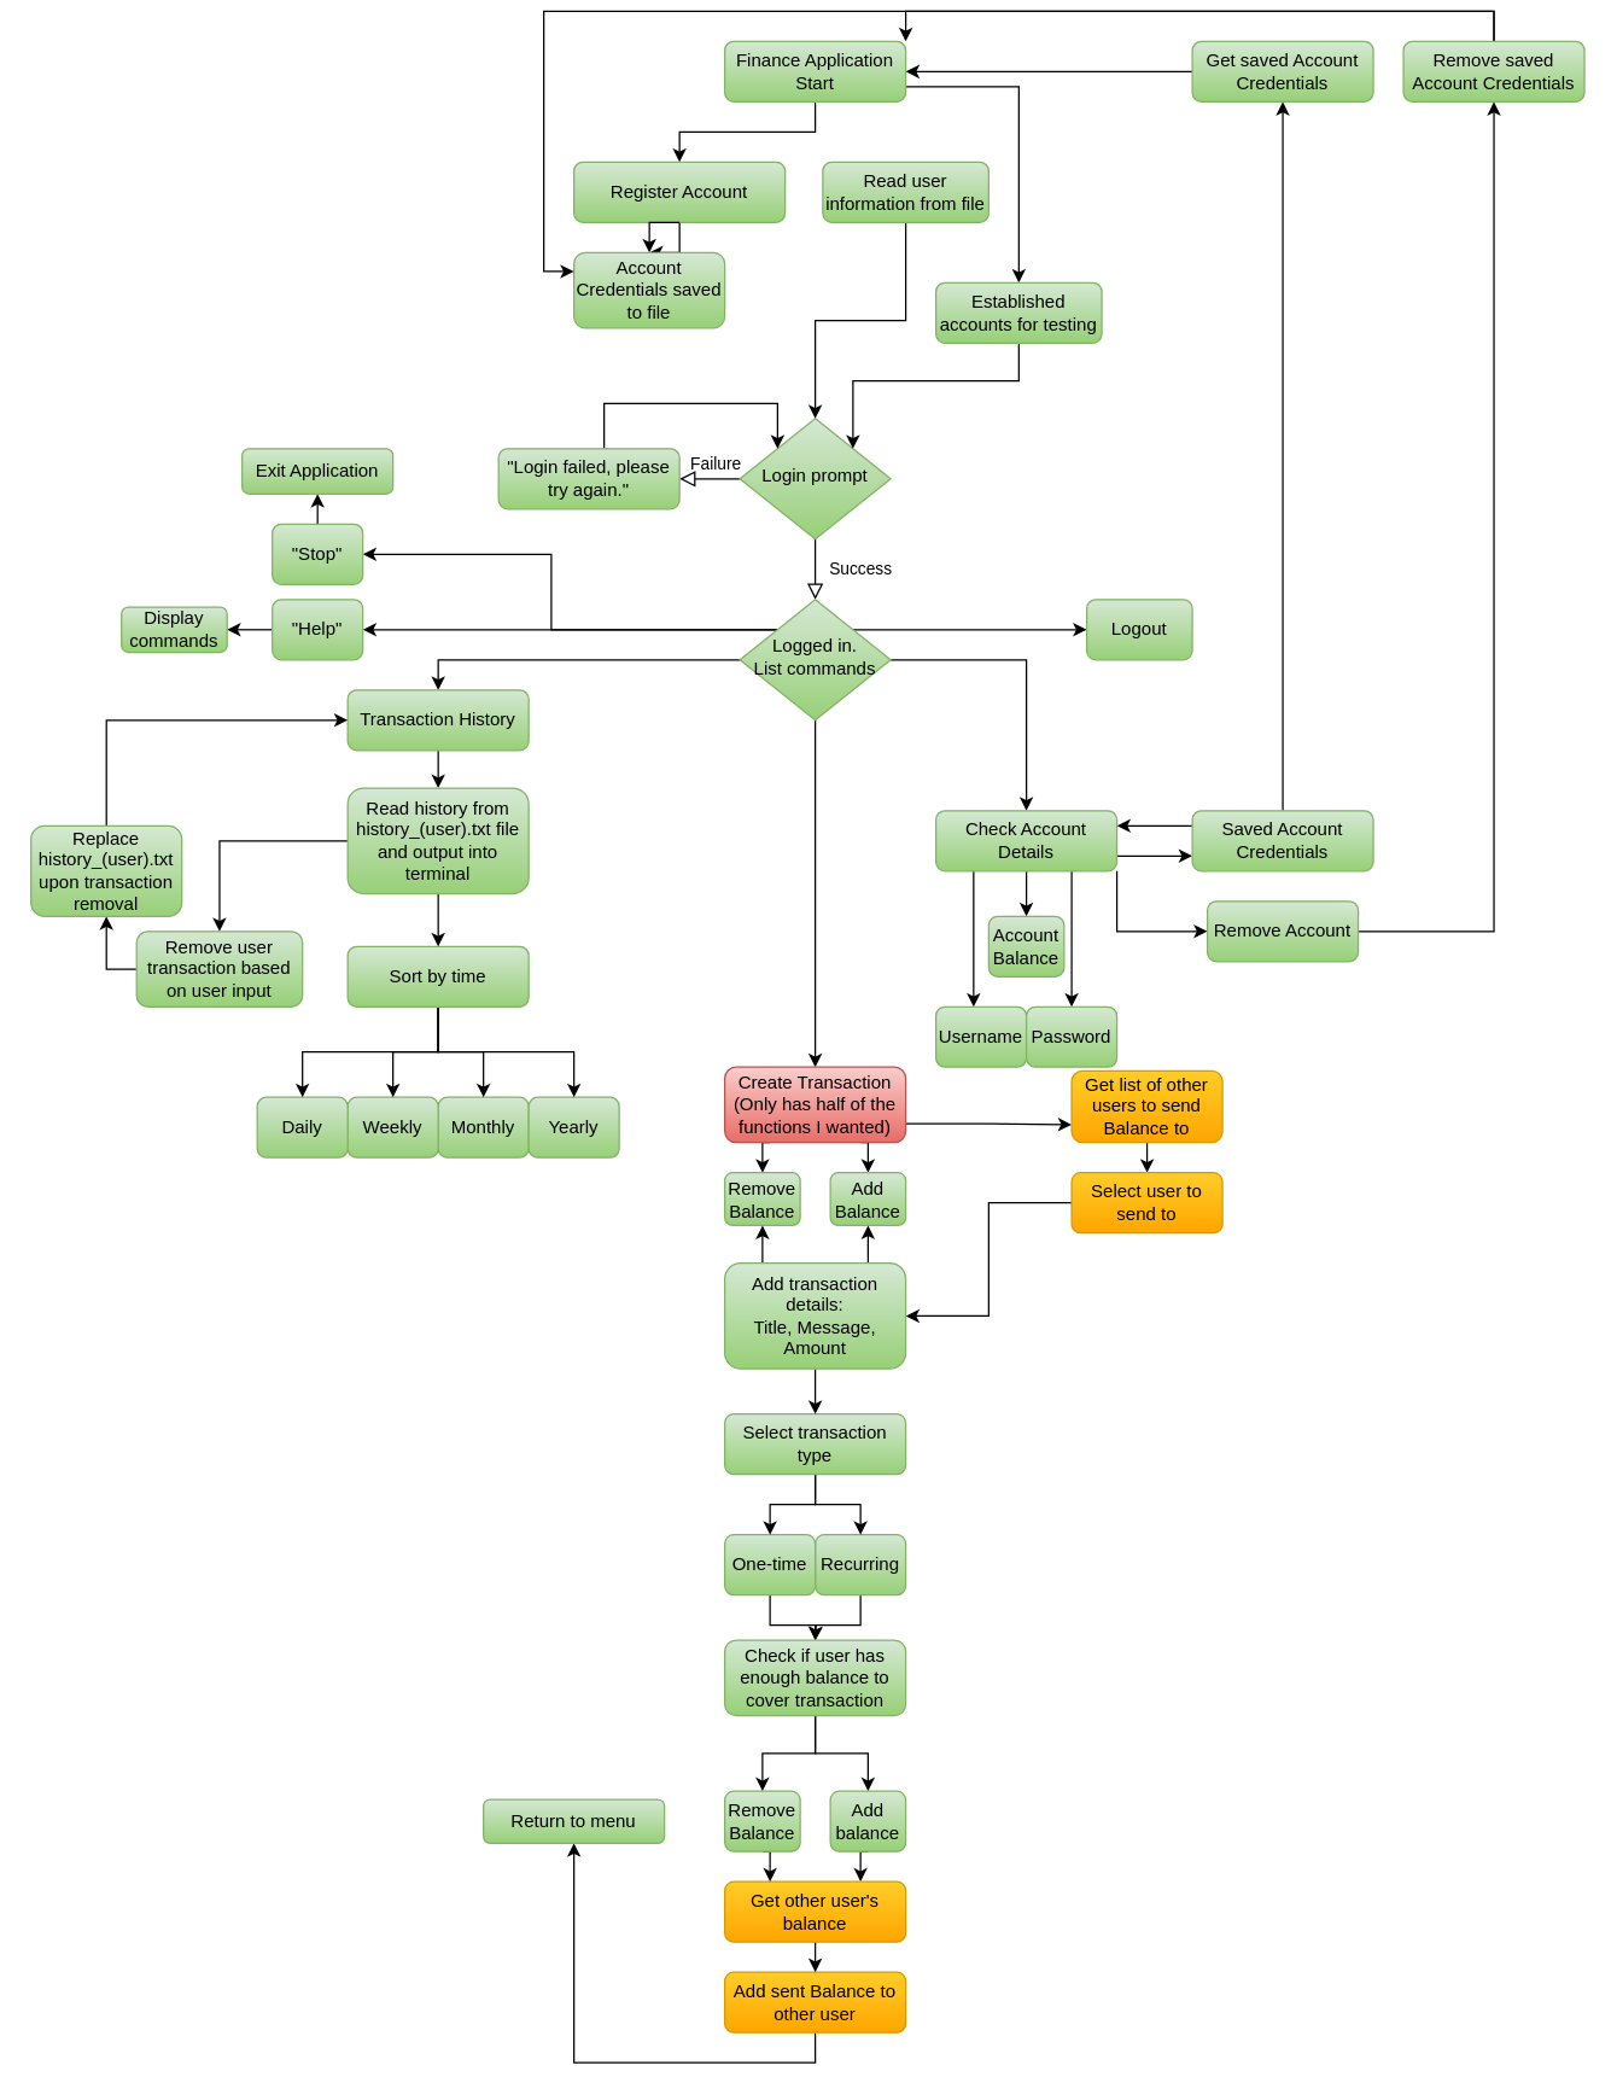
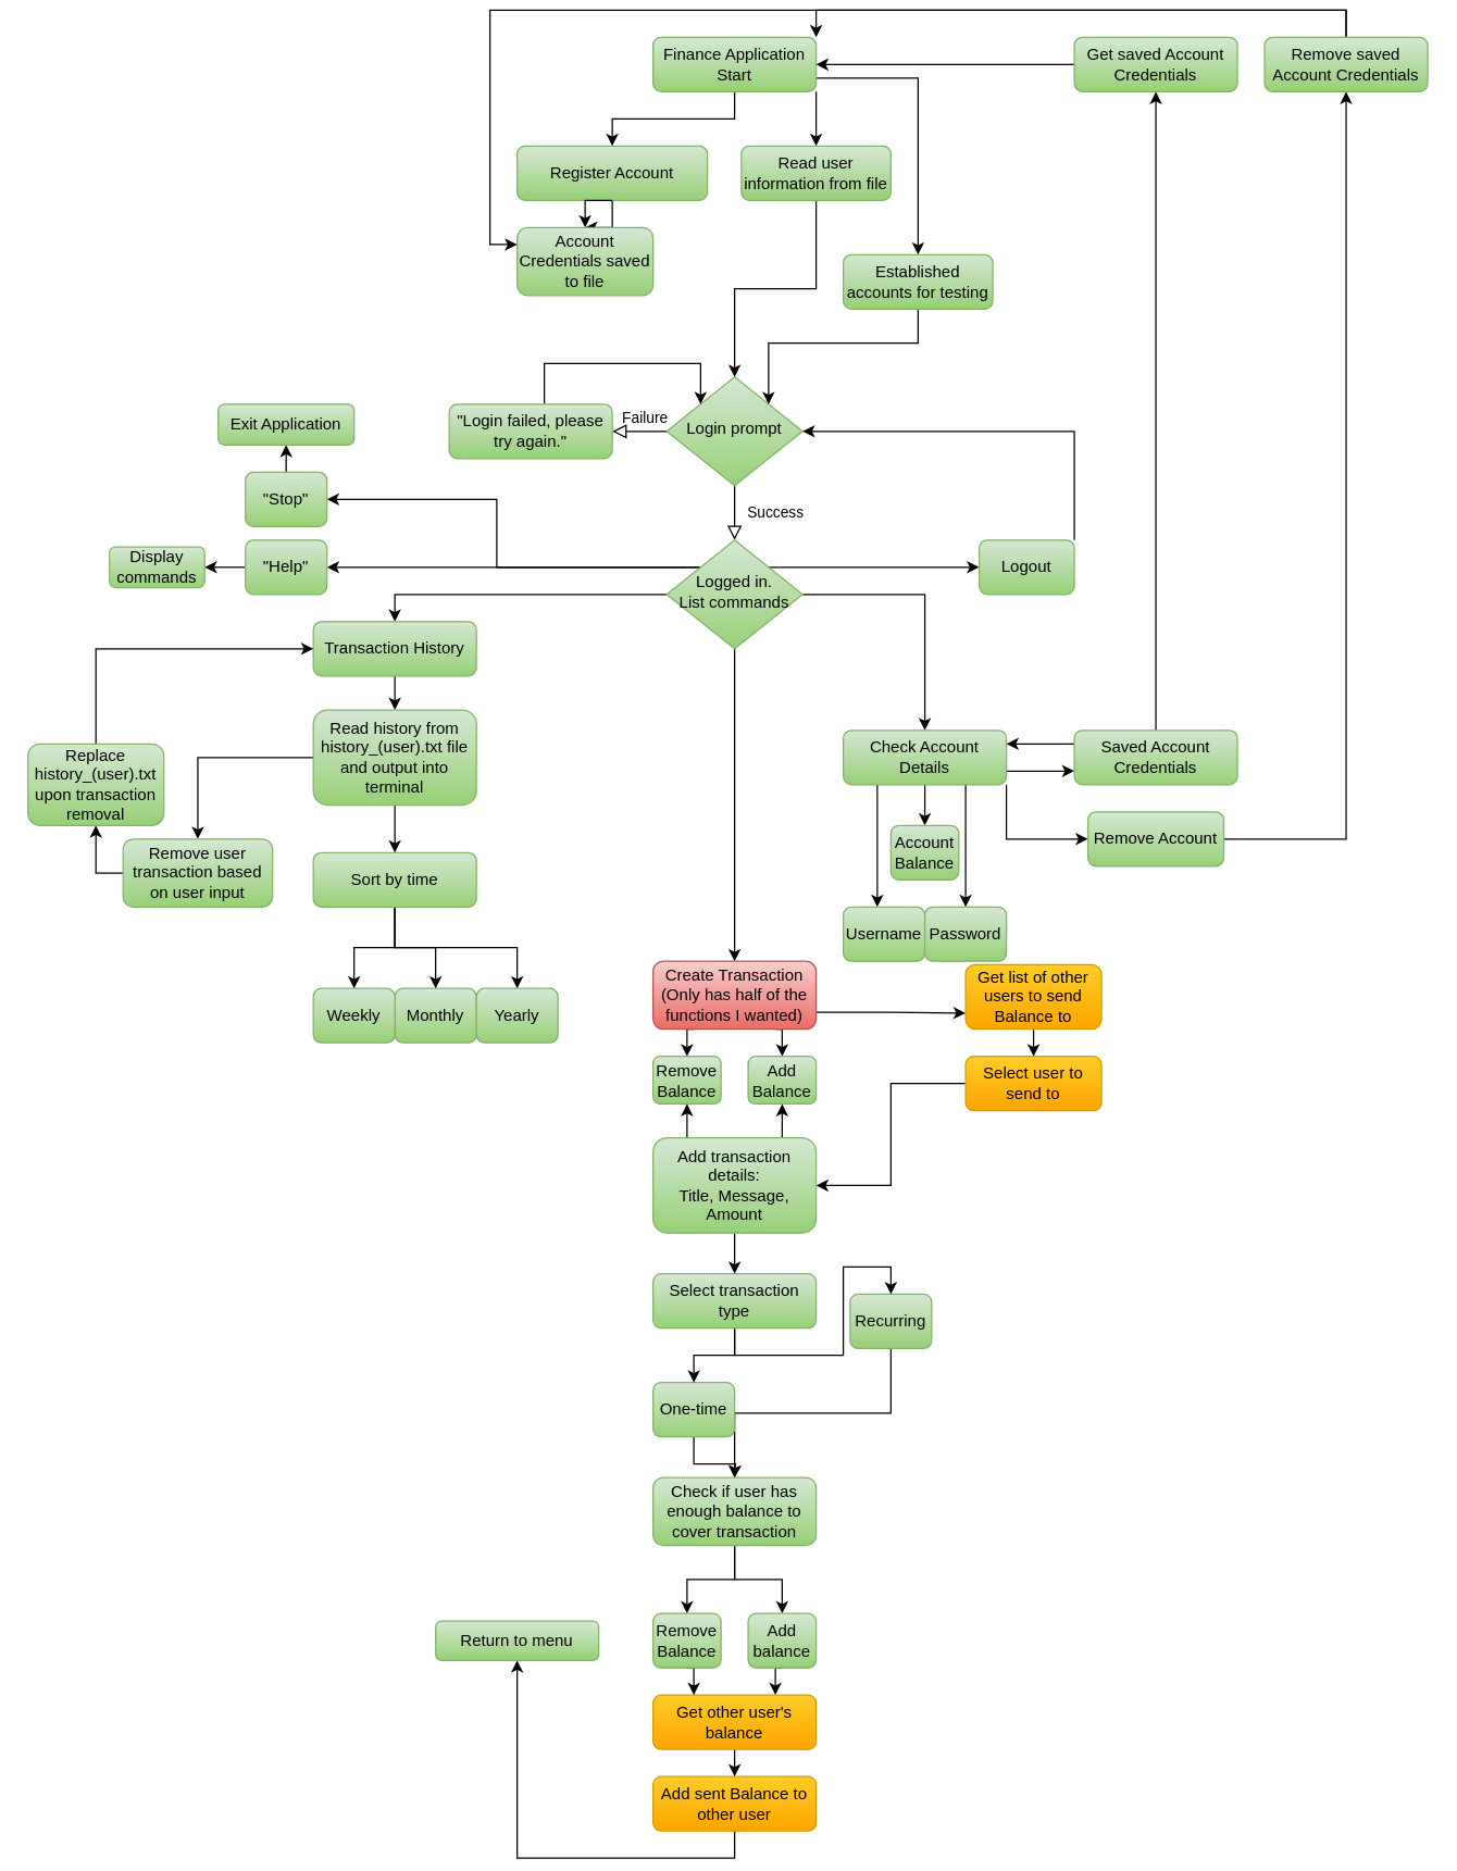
+ <mxCell id="3" style="edgeStyle=orthogonalEdgeStyle;rounded=0;orthogonalLoop=1;jettySize=auto;html=1;exitX=1;exitY=1;exitDx=0;exitDy=0;entryX=0.5;entryY=0;entryDx=0;entryDy=0;" parent="1" source="5" target="59" edge="1"><mxGeometry relative="1" as="geometry" /></mxCell>
+ <mxCell id="36" style="edgeStyle=orthogonalEdgeStyle;rounded=0;orthogonalLoop=1;jettySize=auto;html=1;exitX=1;exitY=0;exitDx=0;exitDy=0;entryX=1;entryY=0.5;entryDx=0;entryDy=0;" parent="1" source="37" target="8" edge="1"><mxGeometry relative="1" as="geometry"><mxPoint x="790" y="280" as="targetPoint" /></mxGeometry></mxCell>
- <mxCell id="78" style="edgeStyle=orthogonalEdgeStyle;rounded=0;orthogonalLoop=1;jettySize=auto;html=1;exitX=0.5;exitY=1;exitDx=0;exitDy=0;entryX=0.5;entryY=0;entryDx=0;entryDy=0;" parent="1" source="82" target="77" edge="1"><mxGeometry relative="1" as="geometry" /></mxCell>
- <mxCell id="77" value="Daily" style="rounded=1;whiteSpace=wrap;html=1;fillColor=#d5e8d4;gradientColor=#97d077;strokeColor=#82b366;" parent="1" vertex="1"><mxGeometry x="170" y="720" width="60" height="40" as="geometry" /></mxCell>
- <mxCell id="33" value="Recurring" style="whiteSpace=wrap;html=1;rounded=1;glass=0;strokeWidth=1;shadow=0;fillColor=#d5e8d4;gradientColor=#97d077;strokeColor=#82b366;" parent="1" vertex="1"><mxGeometry x="540" y="1010" width="60" height="40" as="geometry" /></mxCell>
+ <mxCell id="33" value="Recurring" style="whiteSpace=wrap;html=1;rounded=1;glass=0;strokeWidth=1;shadow=0;fillColor=#d5e8d4;gradientColor=#97d077;strokeColor=#82b366;" parent="1" vertex="1"><mxGeometry x="625" y="945" width="60" height="40" as="geometry" /></mxCell>
